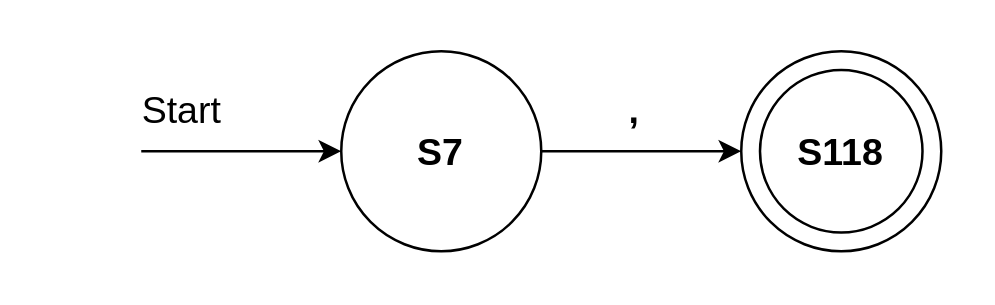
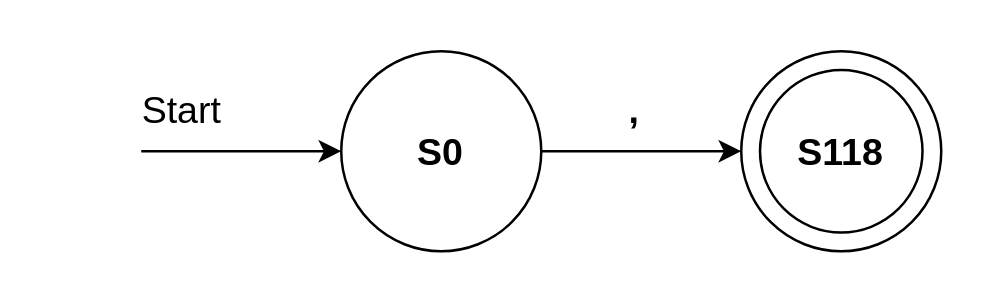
- <mxCell id="6" value="&lt;b style=&quot;font-size: 15px;&quot;&gt;S7&lt;/b&gt;" style="text;html=1;strokeColor=none;fillColor=none;align=center;verticalAlign=middle;whiteSpace=wrap;rounded=0;fontSize=15;" vertex="1" parent="1"><mxGeometry x="146" y="45" width="60" height="30" as="geometry" /></mxCell>
+ <mxCell id="6" value="&lt;b style=&quot;font-size: 15px;&quot;&gt;S0&lt;/b&gt;" style="text;html=1;strokeColor=none;fillColor=none;align=center;verticalAlign=middle;whiteSpace=wrap;rounded=0;fontSize=15;" vertex="1" parent="1"><mxGeometry x="146" y="45" width="60" height="30" as="geometry" /></mxCell>
